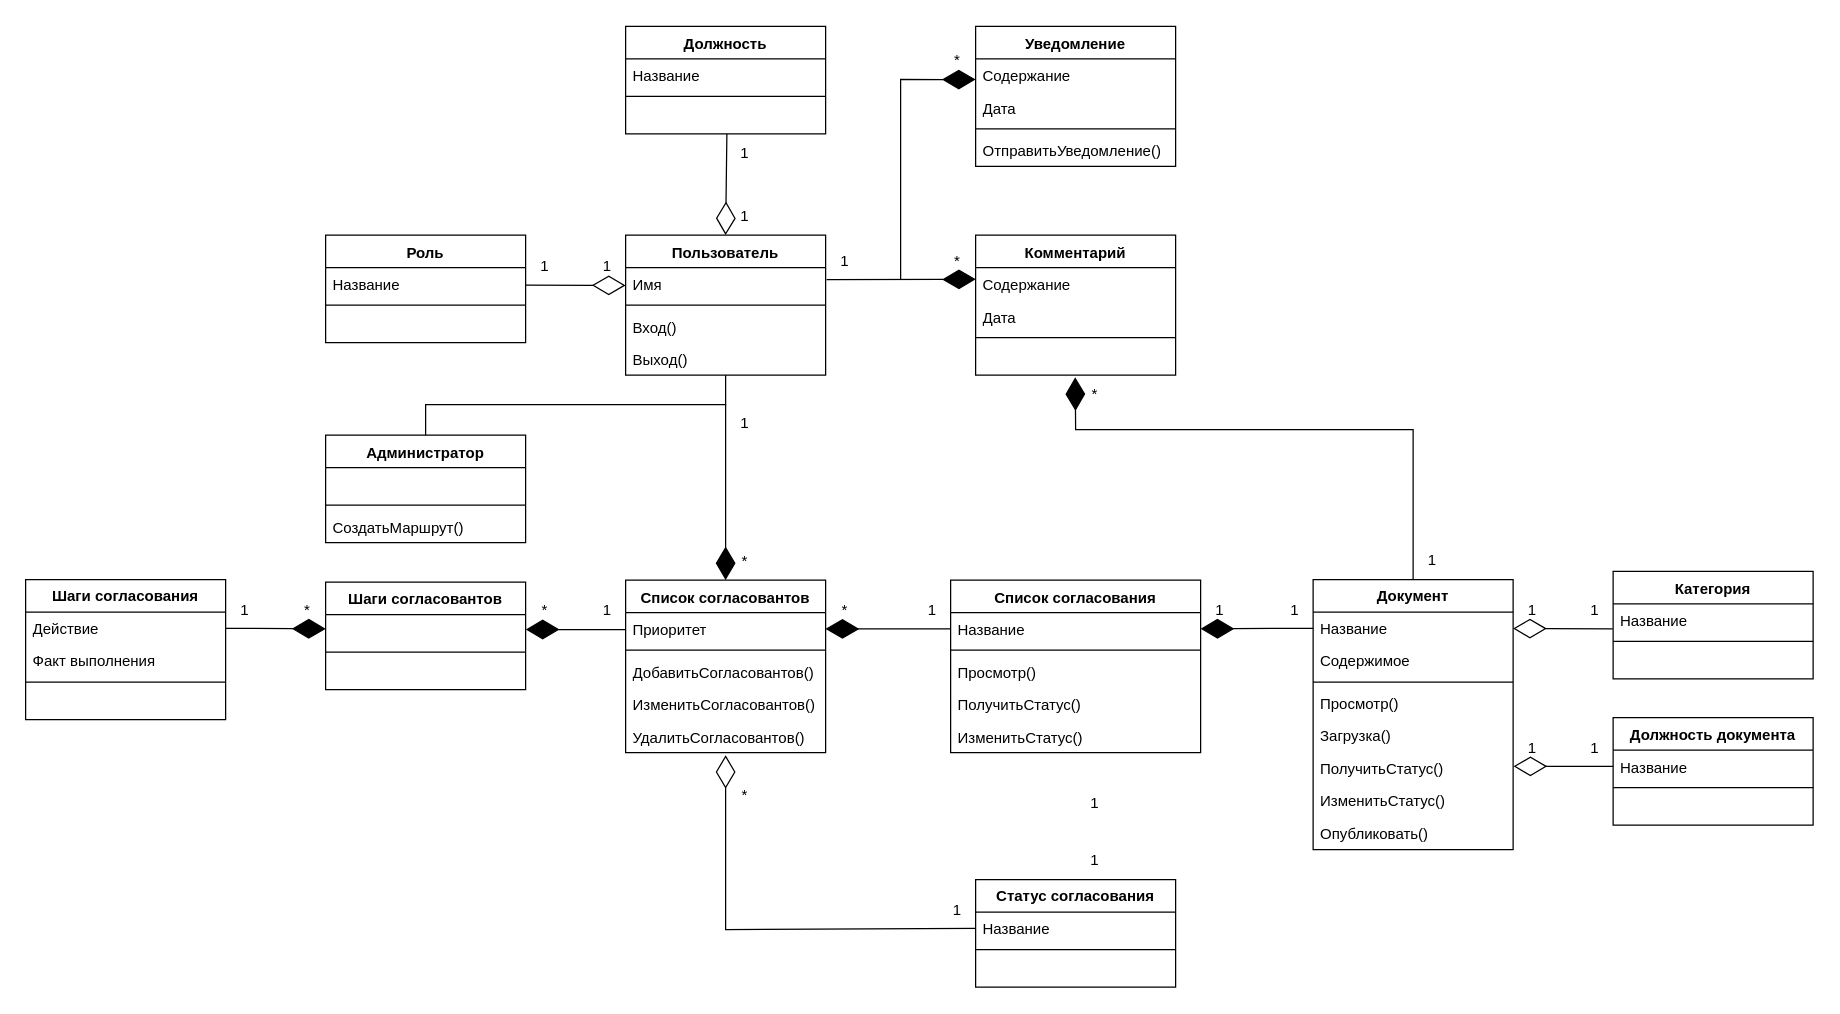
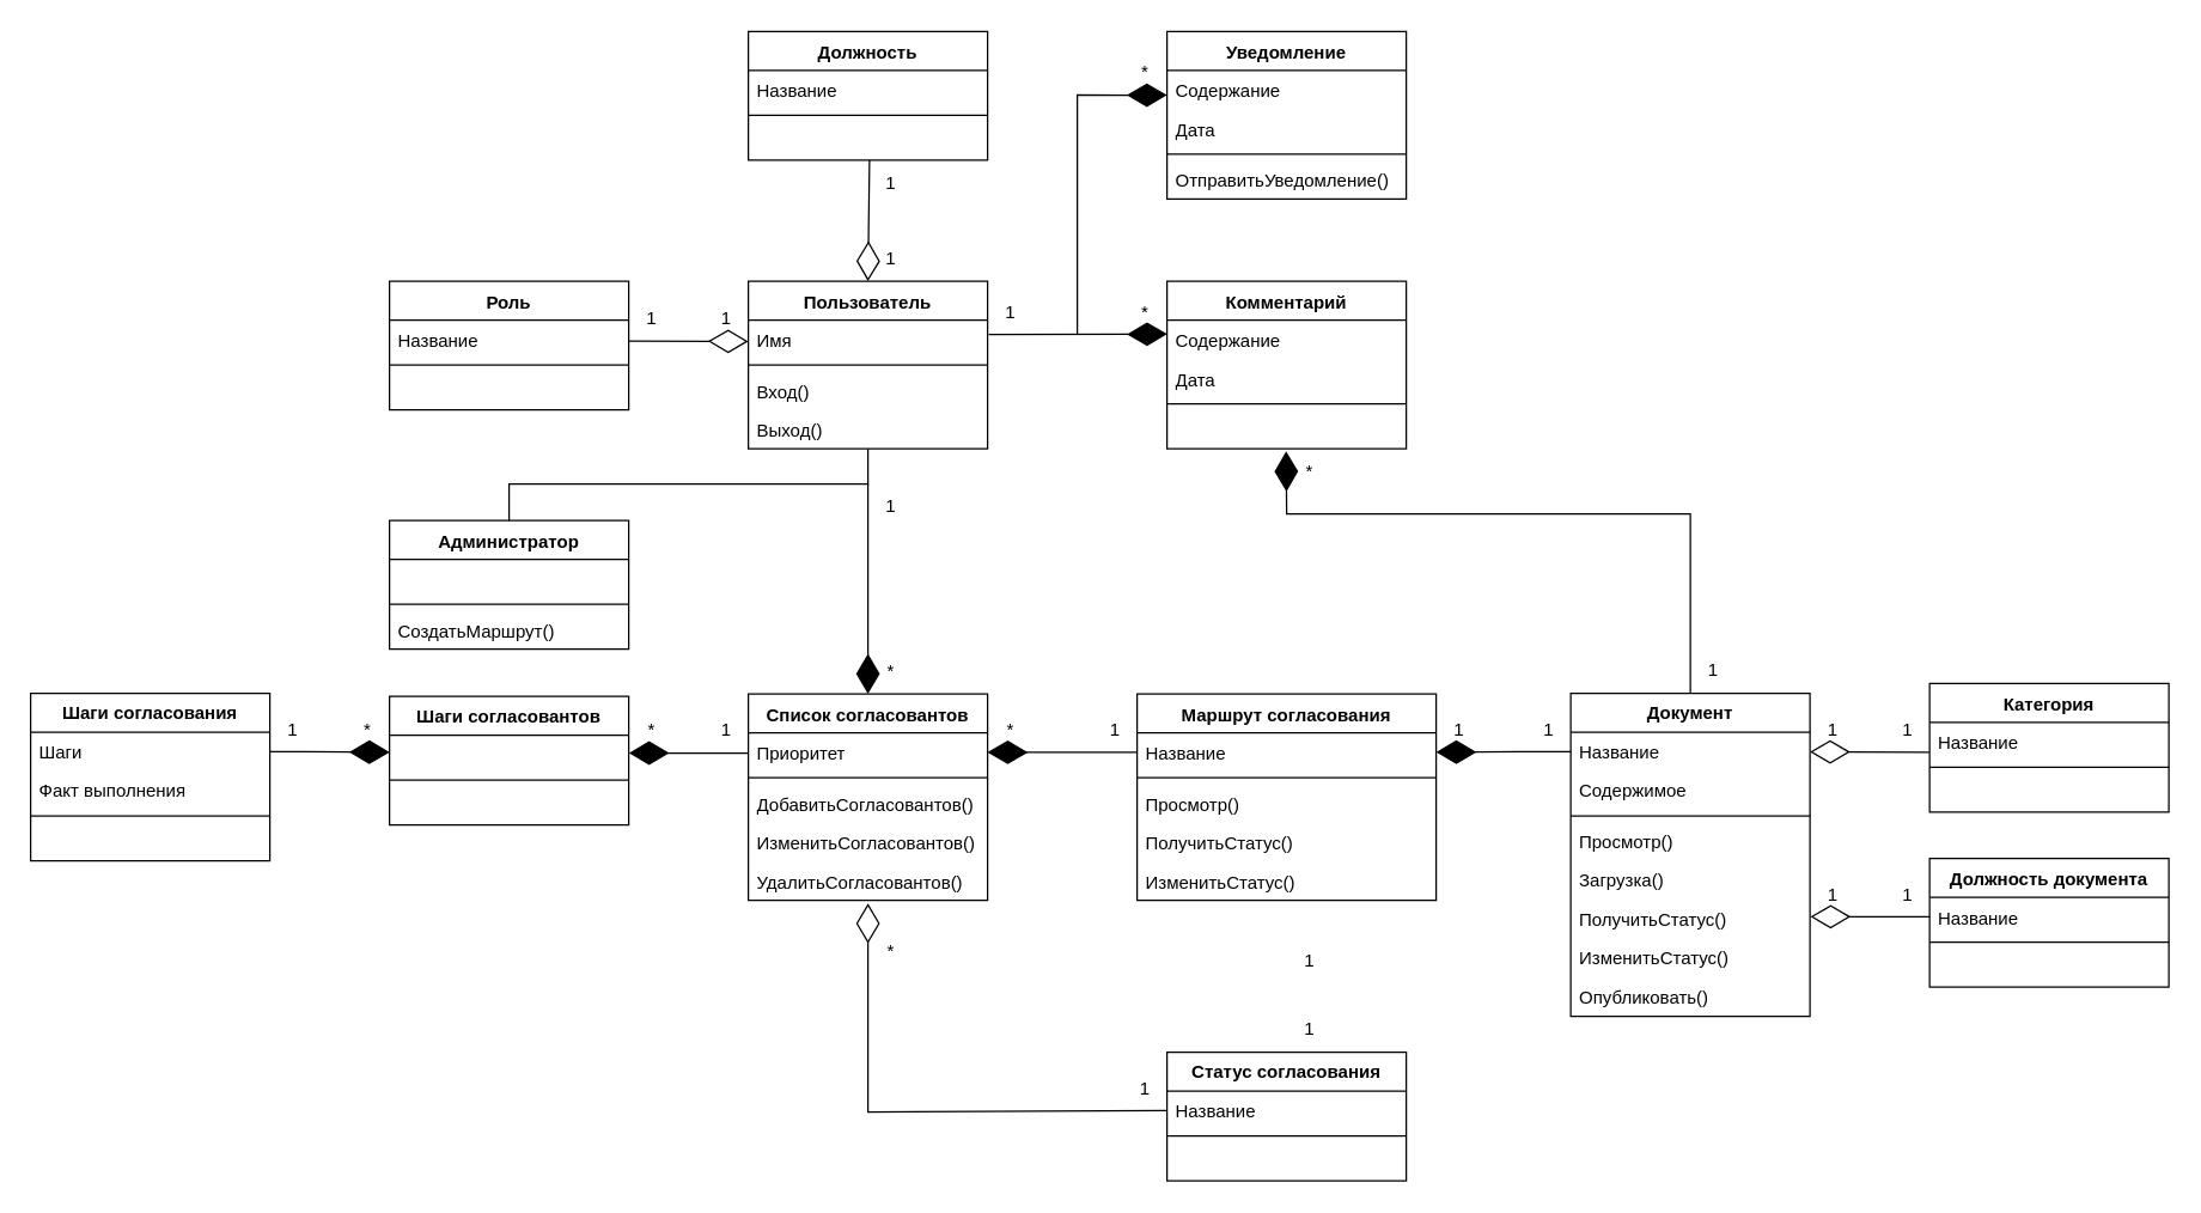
- <mxCell id="45" value="Список согласования" style="swimlane;fontStyle=1;align=center;verticalAlign=top;childLayout=stackLayout;horizontal=1;startSize=26;horizontalStack=0;resizeParent=1;resizeParentMax=0;resizeLast=0;collapsible=1;marginBottom=0;whiteSpace=wrap;html=1;" parent="1" vertex="1"><mxGeometry x="760" y="463.5" width="200" height="138" as="geometry"><mxRectangle x="520" y="430" width="210" height="30" as="alternateBounds" /></mxGeometry></mxCell>
+ <mxCell id="45" value="Маршрут согласования" style="swimlane;fontStyle=1;align=center;verticalAlign=top;childLayout=stackLayout;horizontal=1;startSize=26;horizontalStack=0;resizeParent=1;resizeParentMax=0;resizeLast=0;collapsible=1;marginBottom=0;whiteSpace=wrap;html=1;" parent="1" vertex="1"><mxGeometry x="760" y="463.5" width="200" height="138" as="geometry"><mxRectangle x="520" y="430" width="210" height="30" as="alternateBounds" /></mxGeometry></mxCell>
- <mxCell id="82" value="Действие" style="text;strokeColor=none;fillColor=none;align=left;verticalAlign=top;spacingLeft=4;spacingRight=4;overflow=hidden;rotatable=0;points=[[0,0.5],[1,0.5]];portConstraint=eastwest;whiteSpace=wrap;html=1;" vertex="1" parent="81"><mxGeometry y="26" width="160" height="26" as="geometry" /></mxCell>
+ <mxCell id="82" value="Шаги" style="text;strokeColor=none;fillColor=none;align=left;verticalAlign=top;spacingLeft=4;spacingRight=4;overflow=hidden;rotatable=0;points=[[0,0.5],[1,0.5]];portConstraint=eastwest;whiteSpace=wrap;html=1;" vertex="1" parent="81"><mxGeometry y="26" width="160" height="26" as="geometry" /></mxCell>
